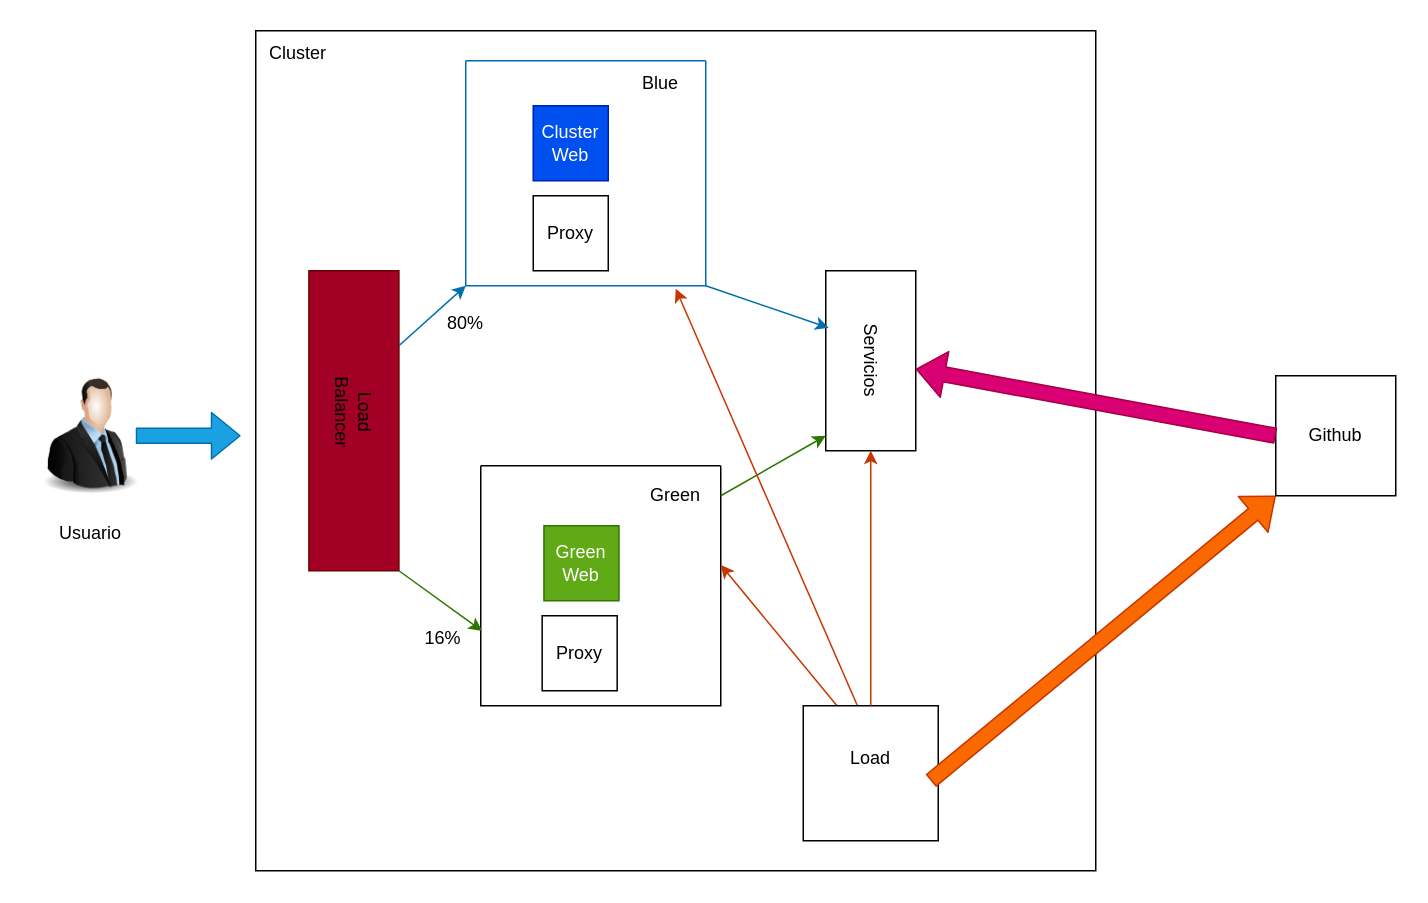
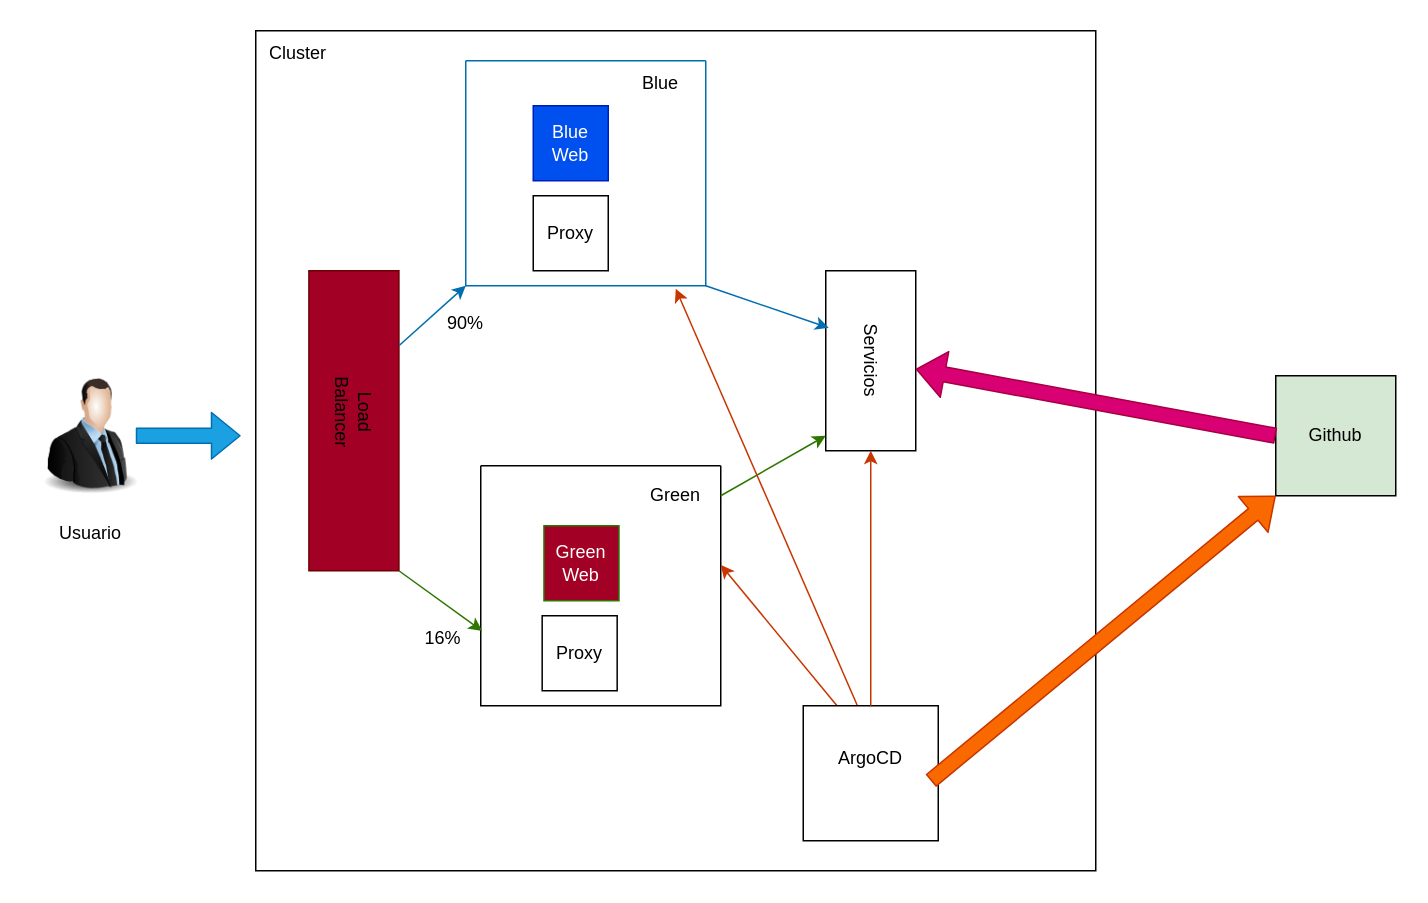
- <mxCell id="10" value="Cluster Web" style="whiteSpace=wrap;html=1;aspect=fixed;fillColor=#0050ef;fontColor=#ffffff;strokeColor=#001DBC;" parent="1" vertex="1"><mxGeometry x="355" y="70" width="50" height="50" as="geometry" /></mxCell>
+ <mxCell id="10" value="Blue Web" style="whiteSpace=wrap;html=1;aspect=fixed;fillColor=#0050ef;fontColor=#ffffff;strokeColor=#001DBC;" parent="1" vertex="1"><mxGeometry x="355" y="70" width="50" height="50" as="geometry" /></mxCell>
- <mxCell id="25" value="80%" style="text;html=1;strokeColor=none;fillColor=none;align=center;verticalAlign=middle;whiteSpace=wrap;rounded=0;" parent="1" vertex="1"><mxGeometry x="280" y="200" width="60" height="30" as="geometry" /></mxCell>
+ <mxCell id="25" value="90%" style="text;html=1;strokeColor=none;fillColor=none;align=center;verticalAlign=middle;whiteSpace=wrap;rounded=0;" parent="1" vertex="1"><mxGeometry x="280" y="200" width="60" height="30" as="geometry" /></mxCell>
- <mxCell id="38" value="Github" style="whiteSpace=wrap;html=1;aspect=fixed;" parent="1" vertex="1"><mxGeometry x="850" y="250" width="80" height="80" as="geometry" /></mxCell>
+ <mxCell id="38" value="Github" style="whiteSpace=wrap;html=1;aspect=fixed;fillColor=#d5e8d4;" parent="1" vertex="1"><mxGeometry x="850" y="250" width="80" height="80" as="geometry" /></mxCell>
- <mxCell id="19" value="Green Web" style="whiteSpace=wrap;html=1;aspect=fixed;fillColor=#60a917;fontColor=#ffffff;strokeColor=#2D7600;" parent="18" vertex="1"><mxGeometry x="42.14" y="40" width="50" height="50" as="geometry" /></mxCell>
+ <mxCell id="19" value="Green Web" style="whiteSpace=wrap;html=1;aspect=fixed;fillColor=#a20025;fontColor=#ffffff;strokeColor=#2D7600;" parent="18" vertex="1"><mxGeometry x="42.14" y="40" width="50" height="50" as="geometry" /></mxCell>
- <mxCell id="37" value="Load" style="text;html=1;strokeColor=none;fillColor=none;align=center;verticalAlign=middle;whiteSpace=wrap;rounded=0;" parent="1" vertex="1"><mxGeometry x="550" y="490" width="60" height="30" as="geometry" /></mxCell>
+ <mxCell id="37" value="ArgoCD" style="text;html=1;strokeColor=none;fillColor=none;align=center;verticalAlign=middle;whiteSpace=wrap;rounded=0;" parent="1" vertex="1"><mxGeometry x="550" y="490" width="60" height="30" as="geometry" /></mxCell>
